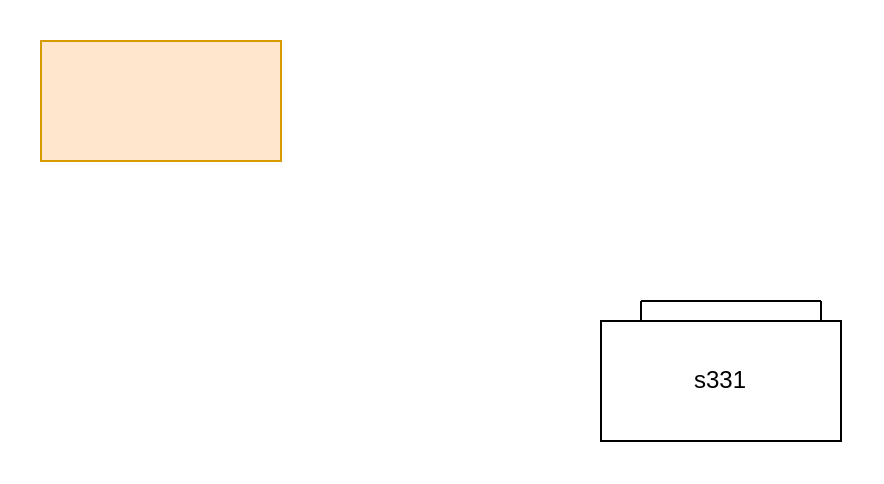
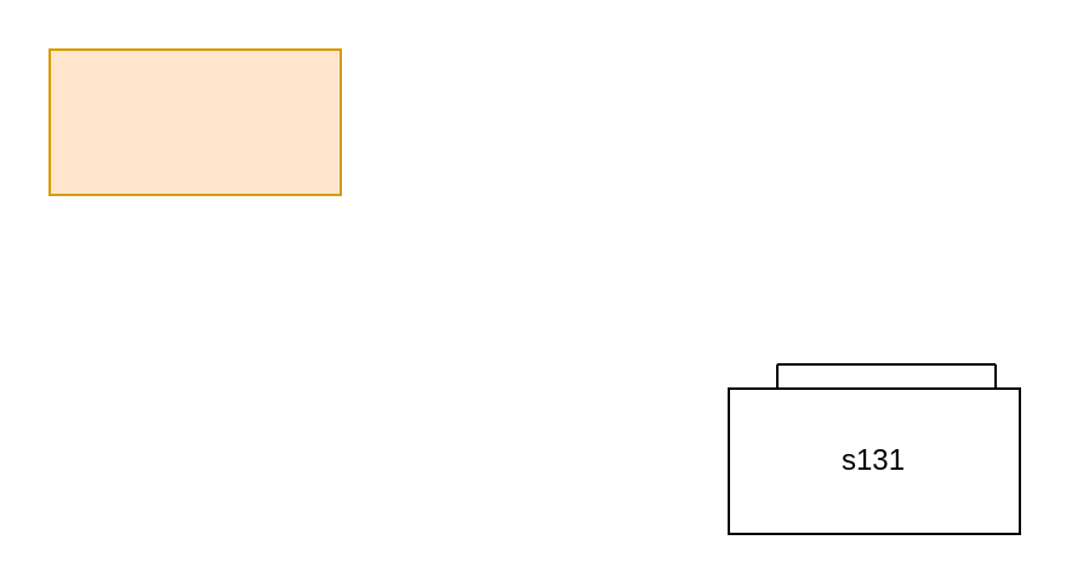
- <mxCell id="4" value="s331" style="whiteSpace=wrap;html=1;" vertex="1" parent="1"><mxGeometry x="300" y="160" width="120" height="60" as="geometry" /></mxCell>
+ <mxCell id="4" value="s131" style="whiteSpace=wrap;html=1;" vertex="1" parent="1"><mxGeometry x="300" y="160" width="120" height="60" as="geometry" /></mxCell>
